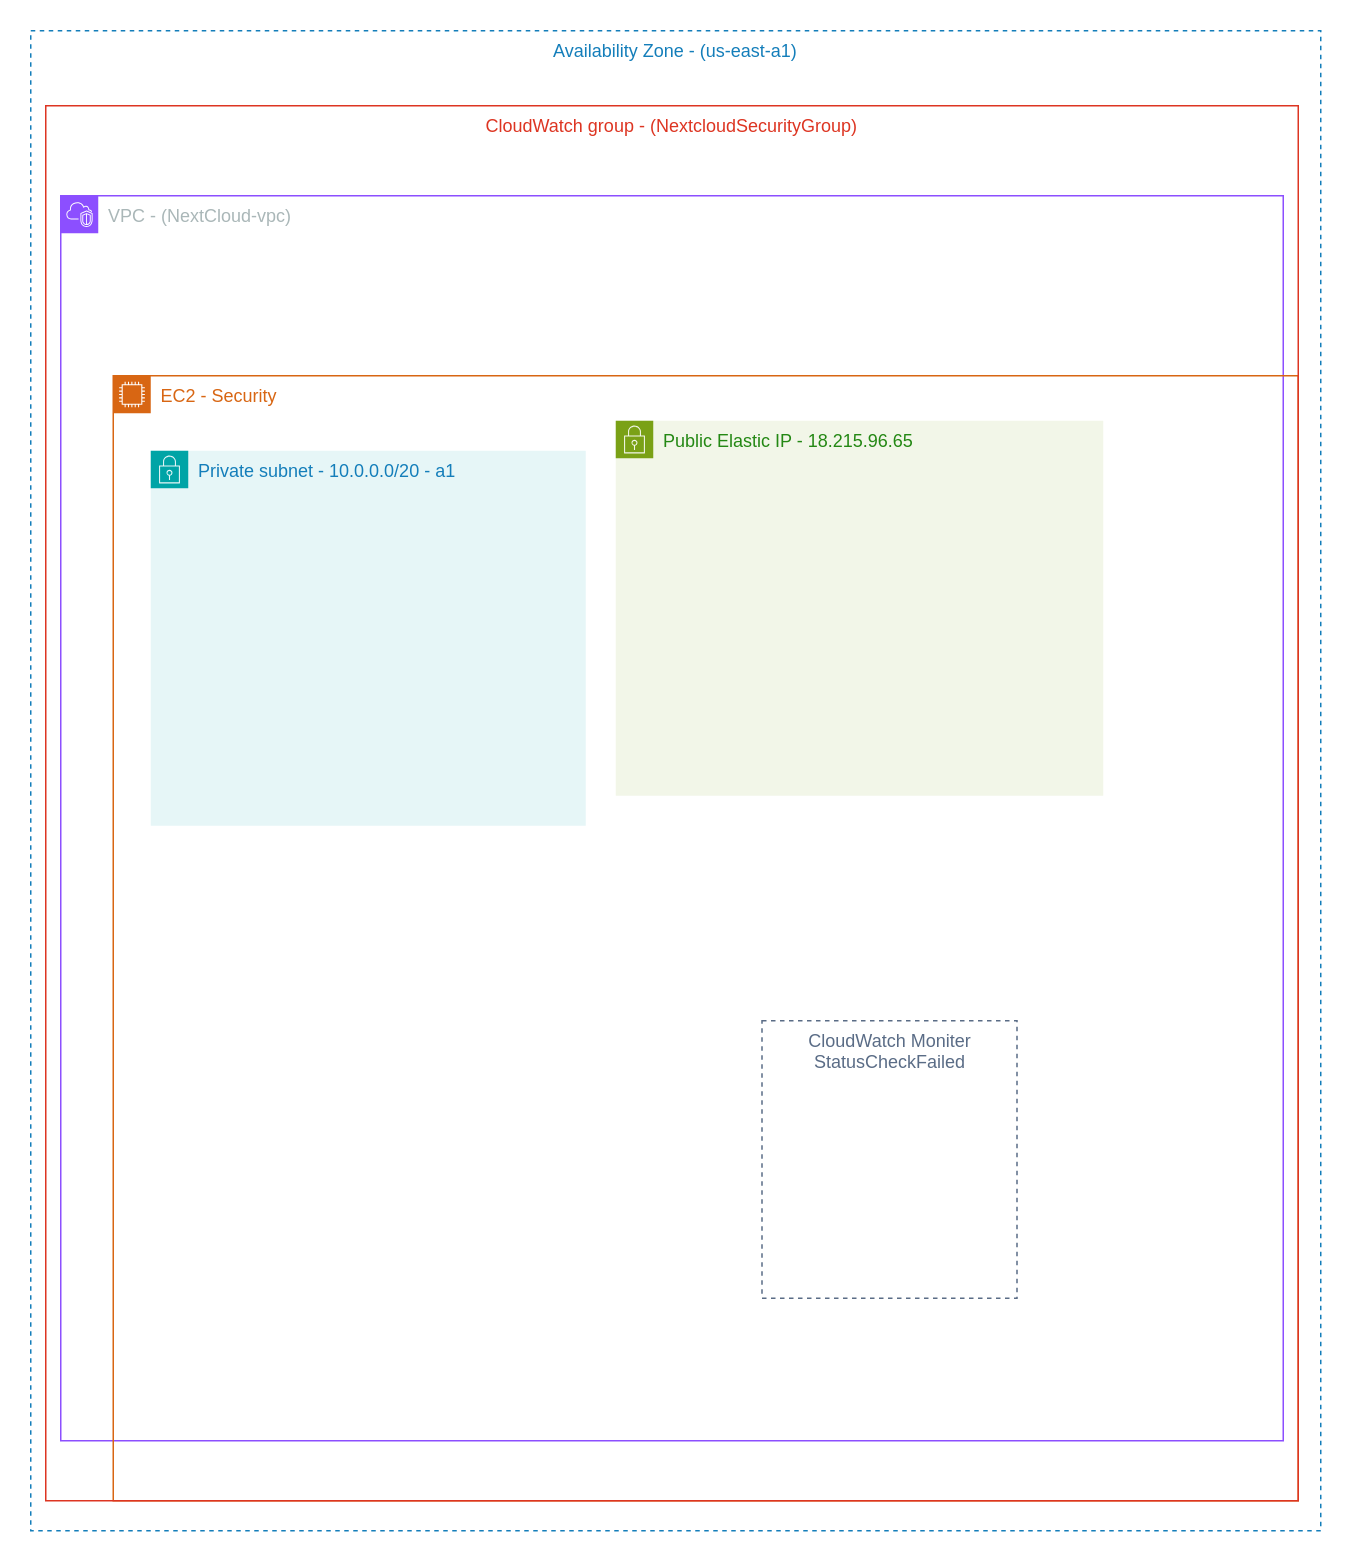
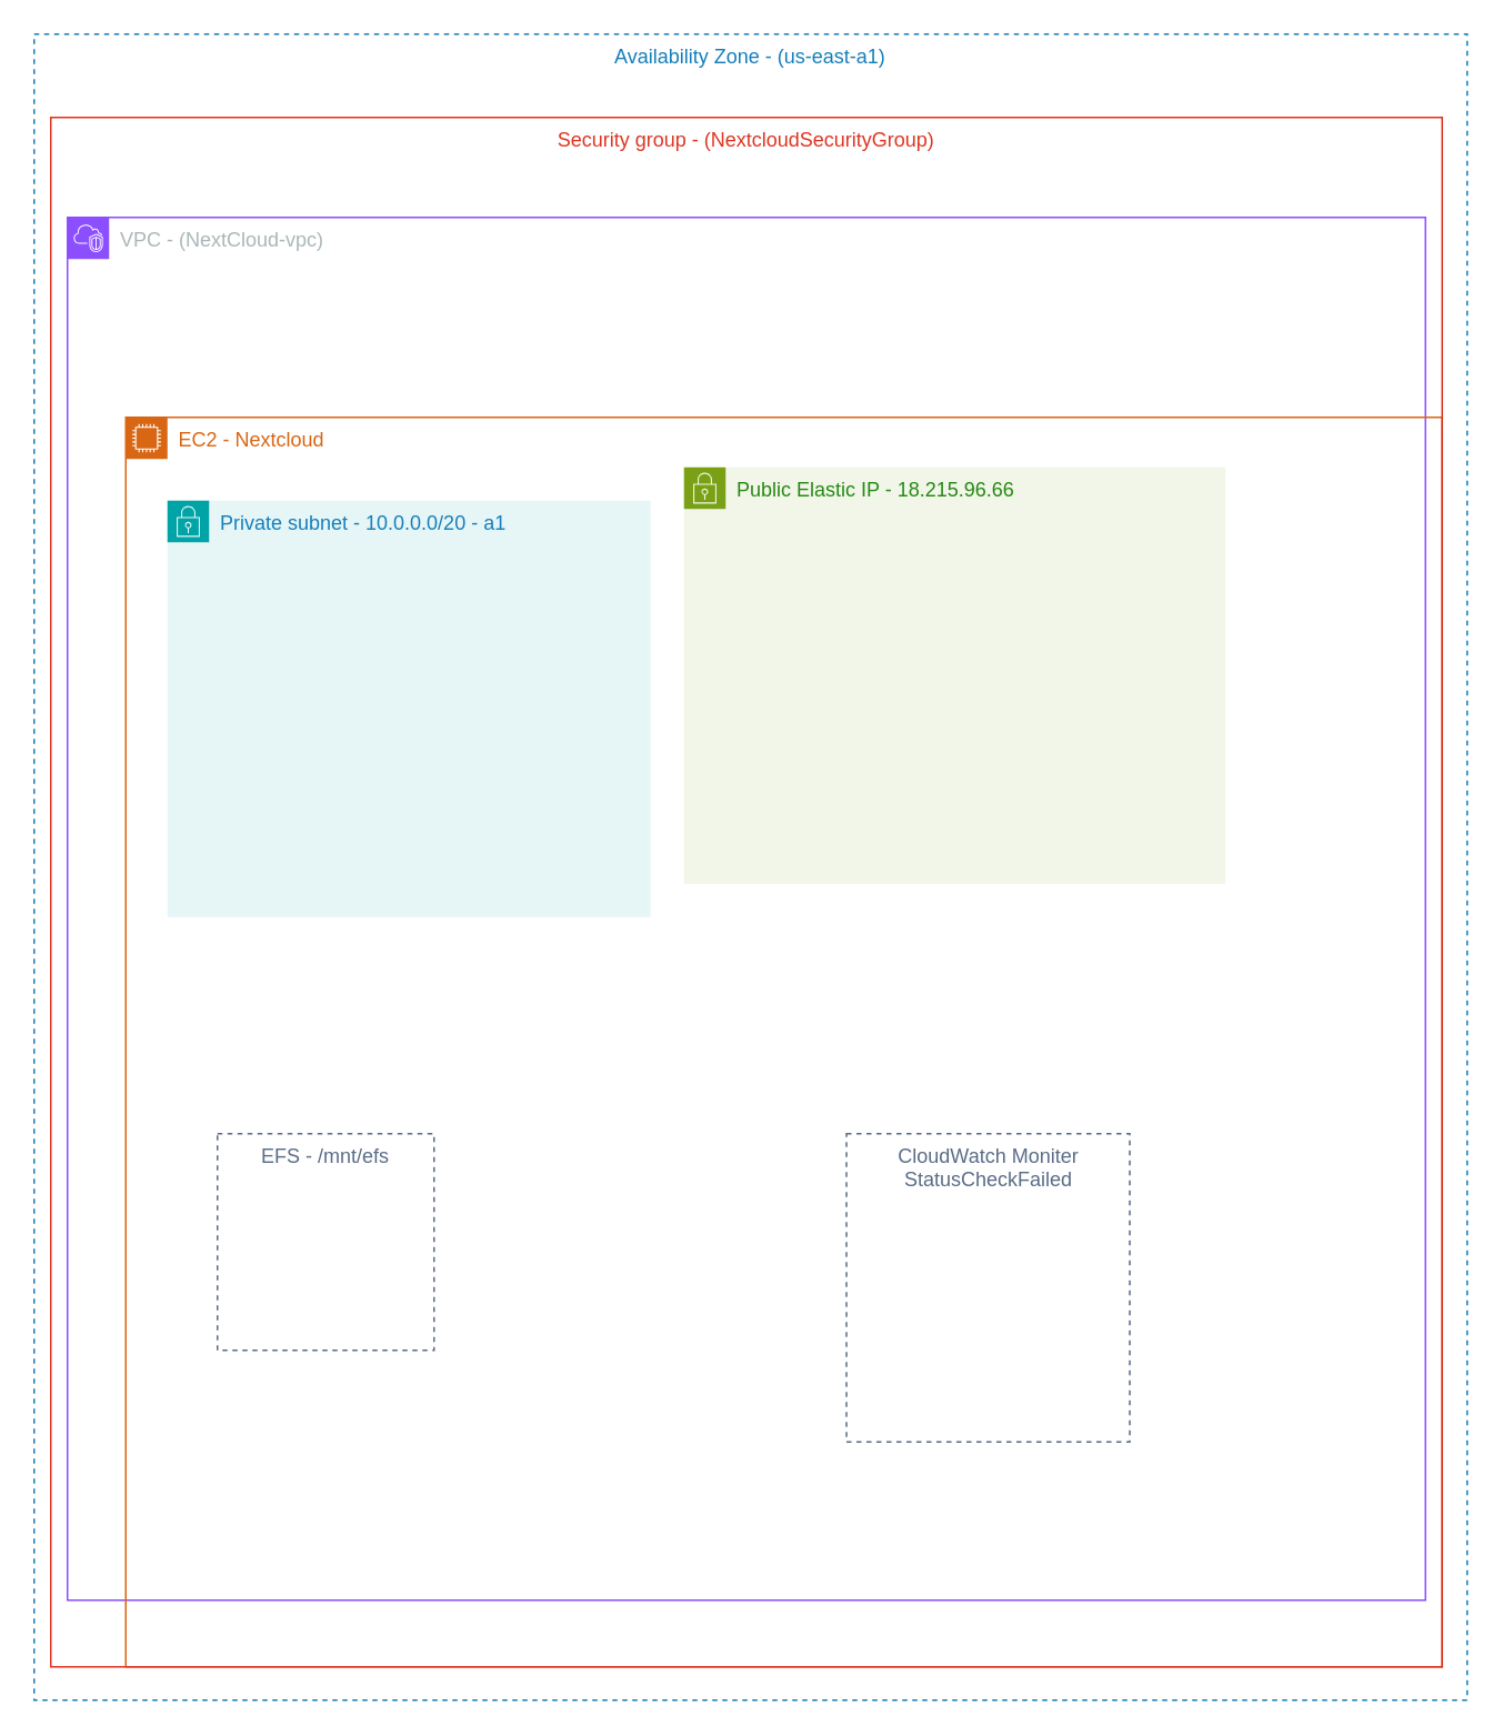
- <mxCell id="5" value="CloudWatch group - (NextcloudSecurityGroup)" style="fillColor=none;strokeColor=#DD3522;verticalAlign=top;fontStyle=0;fontColor=#DD3522;whiteSpace=wrap;html=1;" vertex="1" parent="4"><mxGeometry x="-45" y="-180" width="835" height="930" as="geometry" /></mxCell>
+ <mxCell id="5" value="Security group - (NextcloudSecurityGroup)" style="fillColor=none;strokeColor=#DD3522;verticalAlign=top;fontStyle=0;fontColor=#DD3522;whiteSpace=wrap;html=1;" vertex="1" parent="4"><mxGeometry x="-45" y="-180" width="835" height="930" as="geometry" /></mxCell>
- <mxCell id="4" value="EC2 -&amp;nbsp;Security" style="points=[[0,0],[0.25,0],[0.5,0],[0.75,0],[1,0],[1,0.25],[1,0.5],[1,0.75],[1,1],[0.75,1],[0.5,1],[0.25,1],[0,1],[0,0.75],[0,0.5],[0,0.25]];outlineConnect=0;gradientColor=none;html=1;whiteSpace=wrap;fontSize=12;fontStyle=0;container=1;pointerEvents=0;collapsible=0;recursiveResize=0;shape=mxgraph.aws4.group;grIcon=mxgraph.aws4.group_ec2_instance_contents;strokeColor=#D86613;fillColor=none;verticalAlign=top;align=left;spacingLeft=30;fontColor=#D86613;dashed=0;" vertex="1" parent="3"><mxGeometry x="35" y="120" width="790" height="750" as="geometry" /></mxCell>
+ <mxCell id="4" value="EC2 -&amp;nbsp;Nextcloud" style="points=[[0,0],[0.25,0],[0.5,0],[0.75,0],[1,0],[1,0.25],[1,0.5],[1,0.75],[1,1],[0.75,1],[0.5,1],[0.25,1],[0,1],[0,0.75],[0,0.5],[0,0.25]];outlineConnect=0;gradientColor=none;html=1;whiteSpace=wrap;fontSize=12;fontStyle=0;container=1;pointerEvents=0;collapsible=0;recursiveResize=0;shape=mxgraph.aws4.group;grIcon=mxgraph.aws4.group_ec2_instance_contents;strokeColor=#D86613;fillColor=none;verticalAlign=top;align=left;spacingLeft=30;fontColor=#D86613;dashed=0;" vertex="1" parent="3"><mxGeometry x="35" y="120" width="790" height="750" as="geometry" /></mxCell>
- <mxCell id="7" value="Public&amp;nbsp;Elastic IP -&amp;nbsp;18.215.96.65" style="points=[[0,0],[0.25,0],[0.5,0],[0.75,0],[1,0],[1,0.25],[1,0.5],[1,0.75],[1,1],[0.75,1],[0.5,1],[0.25,1],[0,1],[0,0.75],[0,0.5],[0,0.25]];outlineConnect=0;gradientColor=none;html=1;whiteSpace=wrap;fontSize=12;fontStyle=0;container=1;pointerEvents=0;collapsible=0;recursiveResize=0;shape=mxgraph.aws4.group;grIcon=mxgraph.aws4.group_security_group;grStroke=0;strokeColor=#7AA116;fillColor=#F2F6E8;verticalAlign=top;align=left;spacingLeft=30;fontColor=#248814;dashed=0;" vertex="1" parent="4"><mxGeometry x="335" y="30" width="325" height="250" as="geometry" /></mxCell>
+ <mxCell id="7" value="Public&amp;nbsp;Elastic IP -&amp;nbsp;18.215.96.66" style="points=[[0,0],[0.25,0],[0.5,0],[0.75,0],[1,0],[1,0.25],[1,0.5],[1,0.75],[1,1],[0.75,1],[0.5,1],[0.25,1],[0,1],[0,0.75],[0,0.5],[0,0.25]];outlineConnect=0;gradientColor=none;html=1;whiteSpace=wrap;fontSize=12;fontStyle=0;container=1;pointerEvents=0;collapsible=0;recursiveResize=0;shape=mxgraph.aws4.group;grIcon=mxgraph.aws4.group_security_group;grStroke=0;strokeColor=#7AA116;fillColor=#F2F6E8;verticalAlign=top;align=left;spacingLeft=30;fontColor=#248814;dashed=0;" vertex="1" parent="4"><mxGeometry x="335" y="30" width="325" height="250" as="geometry" /></mxCell>
+ <mxCell id="8" value="EFS - /mnt/efs" style="fillColor=none;strokeColor=#5A6C86;dashed=1;verticalAlign=top;fontStyle=0;fontColor=#5A6C86;whiteSpace=wrap;html=1;" vertex="1" parent="4"><mxGeometry x="55" y="430" width="130" height="130" as="geometry" /></mxCell>
